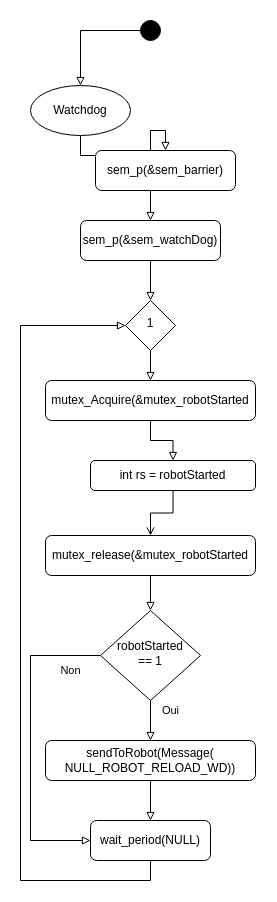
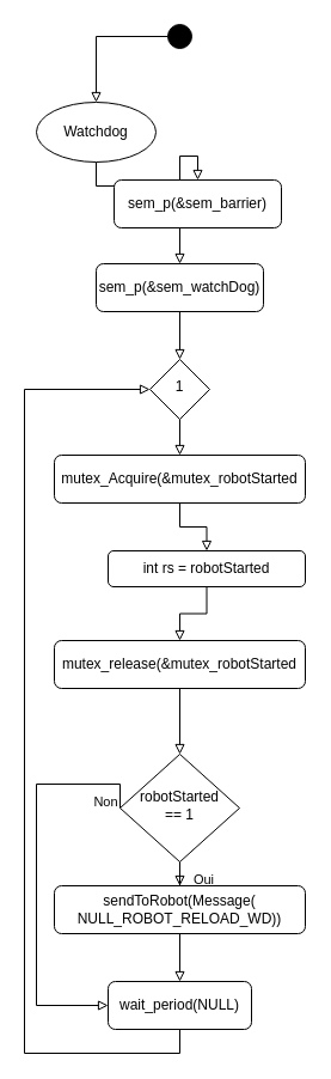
- <mxCell id="6" style="edgeStyle=orthogonalEdgeStyle;rounded=0;orthogonalLoop=1;jettySize=auto;html=1;exitX=0.5;exitY=1;exitDx=0;exitDy=0;endArrow=open;endFill=0;" edge="1" parent="1" source="7" target="17"><mxGeometry relative="1" as="geometry" /></mxCell>
+ <mxCell id="6" style="edgeStyle=orthogonalEdgeStyle;rounded=0;orthogonalLoop=1;jettySize=auto;html=1;exitX=0.5;exitY=1;exitDx=0;exitDy=0;endArrow=block;endFill=0;" edge="1" parent="1" source="7" target="17"><mxGeometry relative="1" as="geometry" /></mxCell>
- <mxCell id="20" value="&lt;div&gt;robotStarted&lt;/div&gt;&lt;div&gt;== 1&lt;br&gt;&lt;/div&gt;" style="rhombus;whiteSpace=wrap;html=1;shadow=0;fontFamily=Helvetica;fontSize=12;align=center;strokeWidth=1;spacing=6;spacingTop=-4;" vertex="1" parent="1"><mxGeometry x="100" y="610" width="100" height="90" as="geometry" /></mxCell>
+ <mxCell id="20" value="&lt;div&gt;robotStarted&lt;/div&gt;&lt;div&gt;== 1&lt;br&gt;&lt;/div&gt;" style="rhombus;whiteSpace=wrap;html=1;shadow=0;fontFamily=Helvetica;fontSize=12;align=center;strokeWidth=1;spacing=6;spacingTop=-4;" vertex="1" parent="1"><mxGeometry x="100" y="630" width="100" height="90" as="geometry" /></mxCell>
